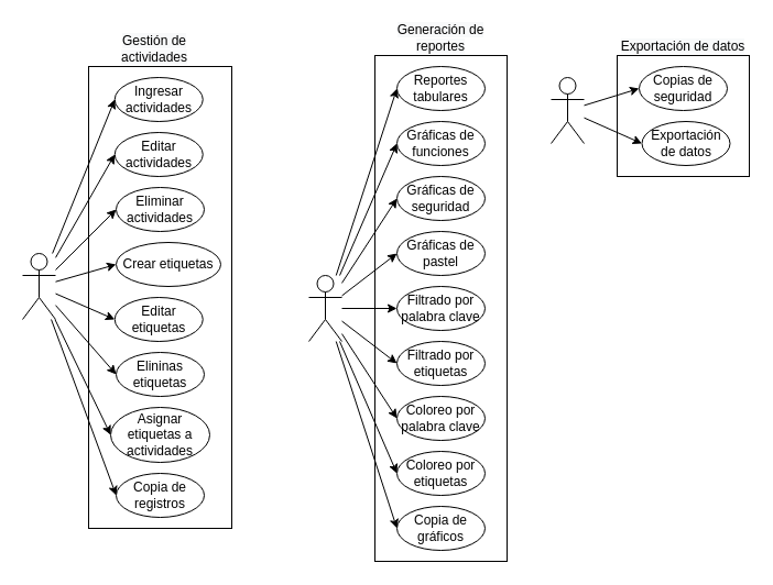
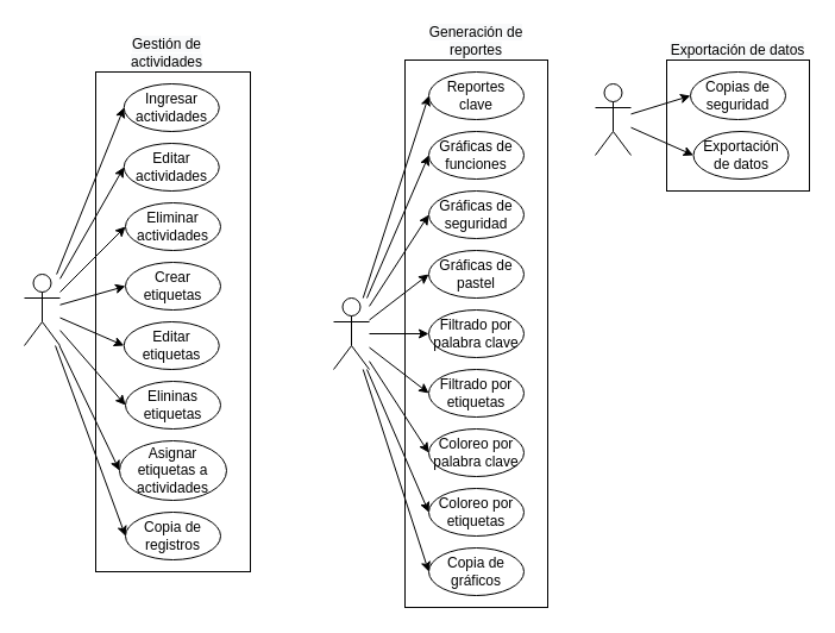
- <mxCell id="27" value="Reportes tabulares" style="ellipse;whiteSpace=wrap;html=1;" parent="1" vertex="1"><mxGeometry x="360" y="60" width="80" height="40" as="geometry" /></mxCell>
+ <mxCell id="27" value="Reportes clave" style="ellipse;whiteSpace=wrap;html=1;" parent="1" vertex="1"><mxGeometry x="360" y="60" width="80" height="40" as="geometry" /></mxCell>
- <mxCell id="5" value="Crear etiquetas" style="ellipse;whiteSpace=wrap;html=1;" parent="2" vertex="1"><mxGeometry x="25" y="160" width="95" height="40" as="geometry" /></mxCell>
+ <mxCell id="5" value="Crear etiquetas" style="ellipse;whiteSpace=wrap;html=1;" parent="2" vertex="1"><mxGeometry x="25" y="160" width="80" height="40" as="geometry" /></mxCell>
